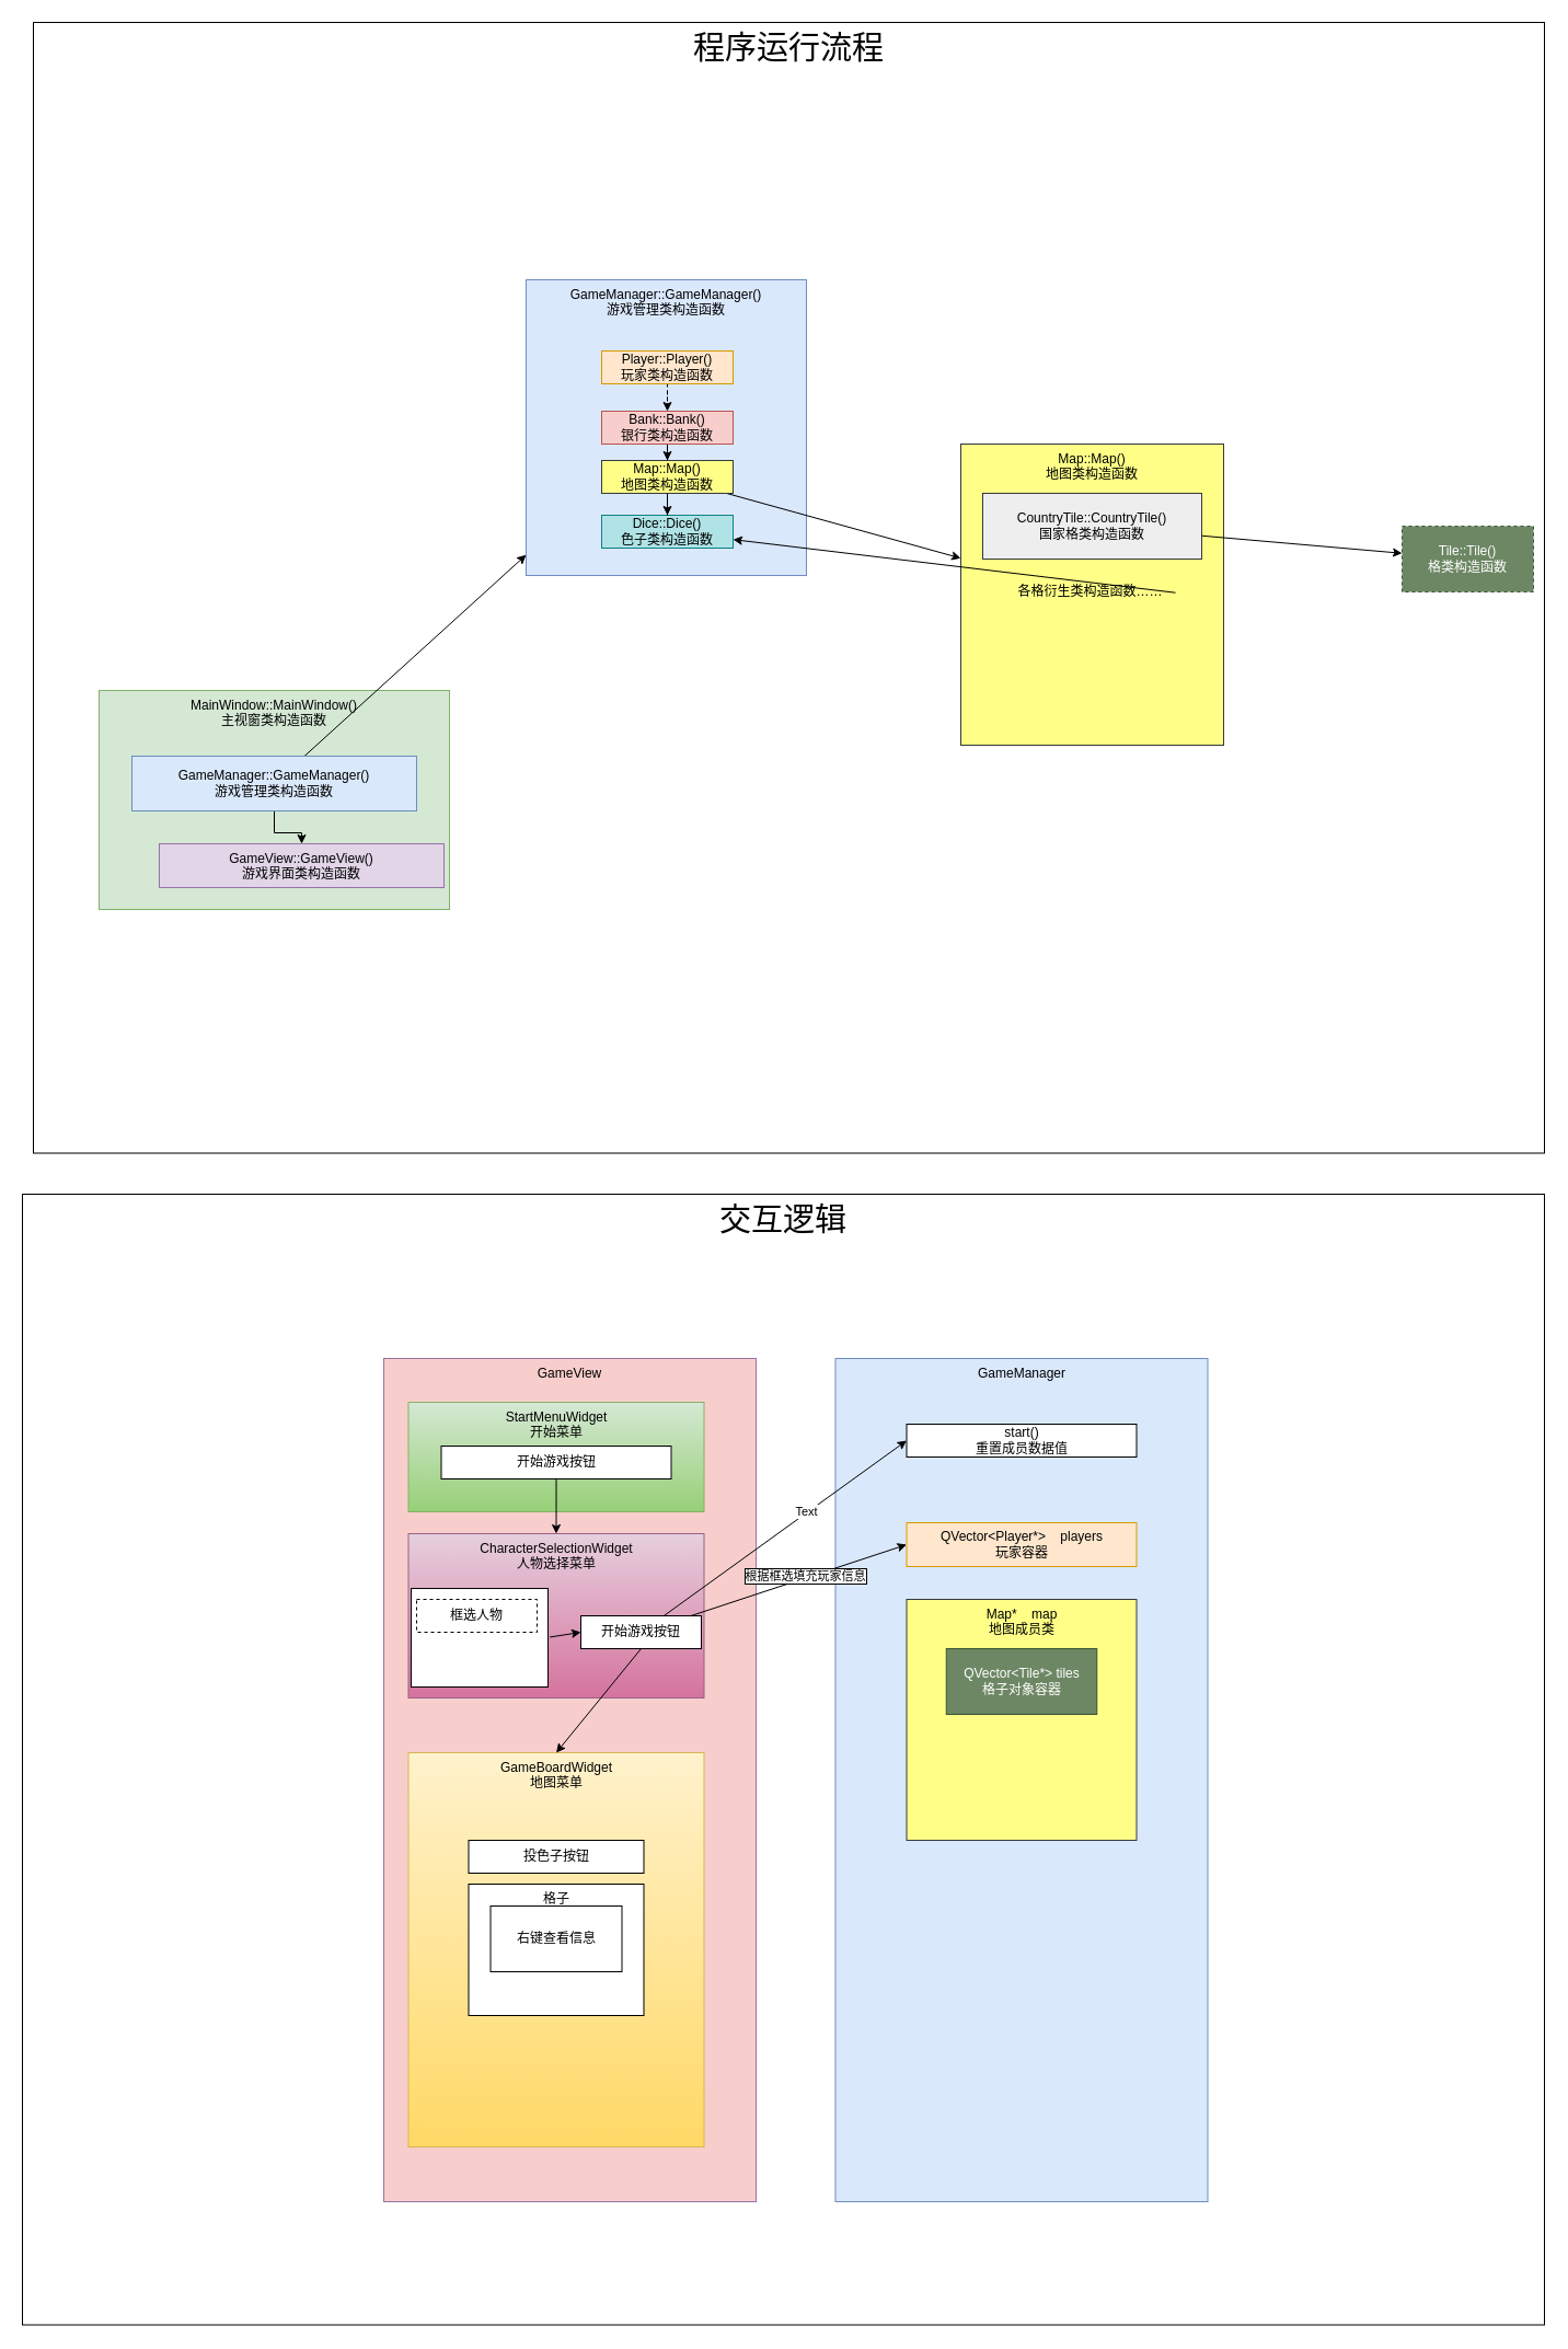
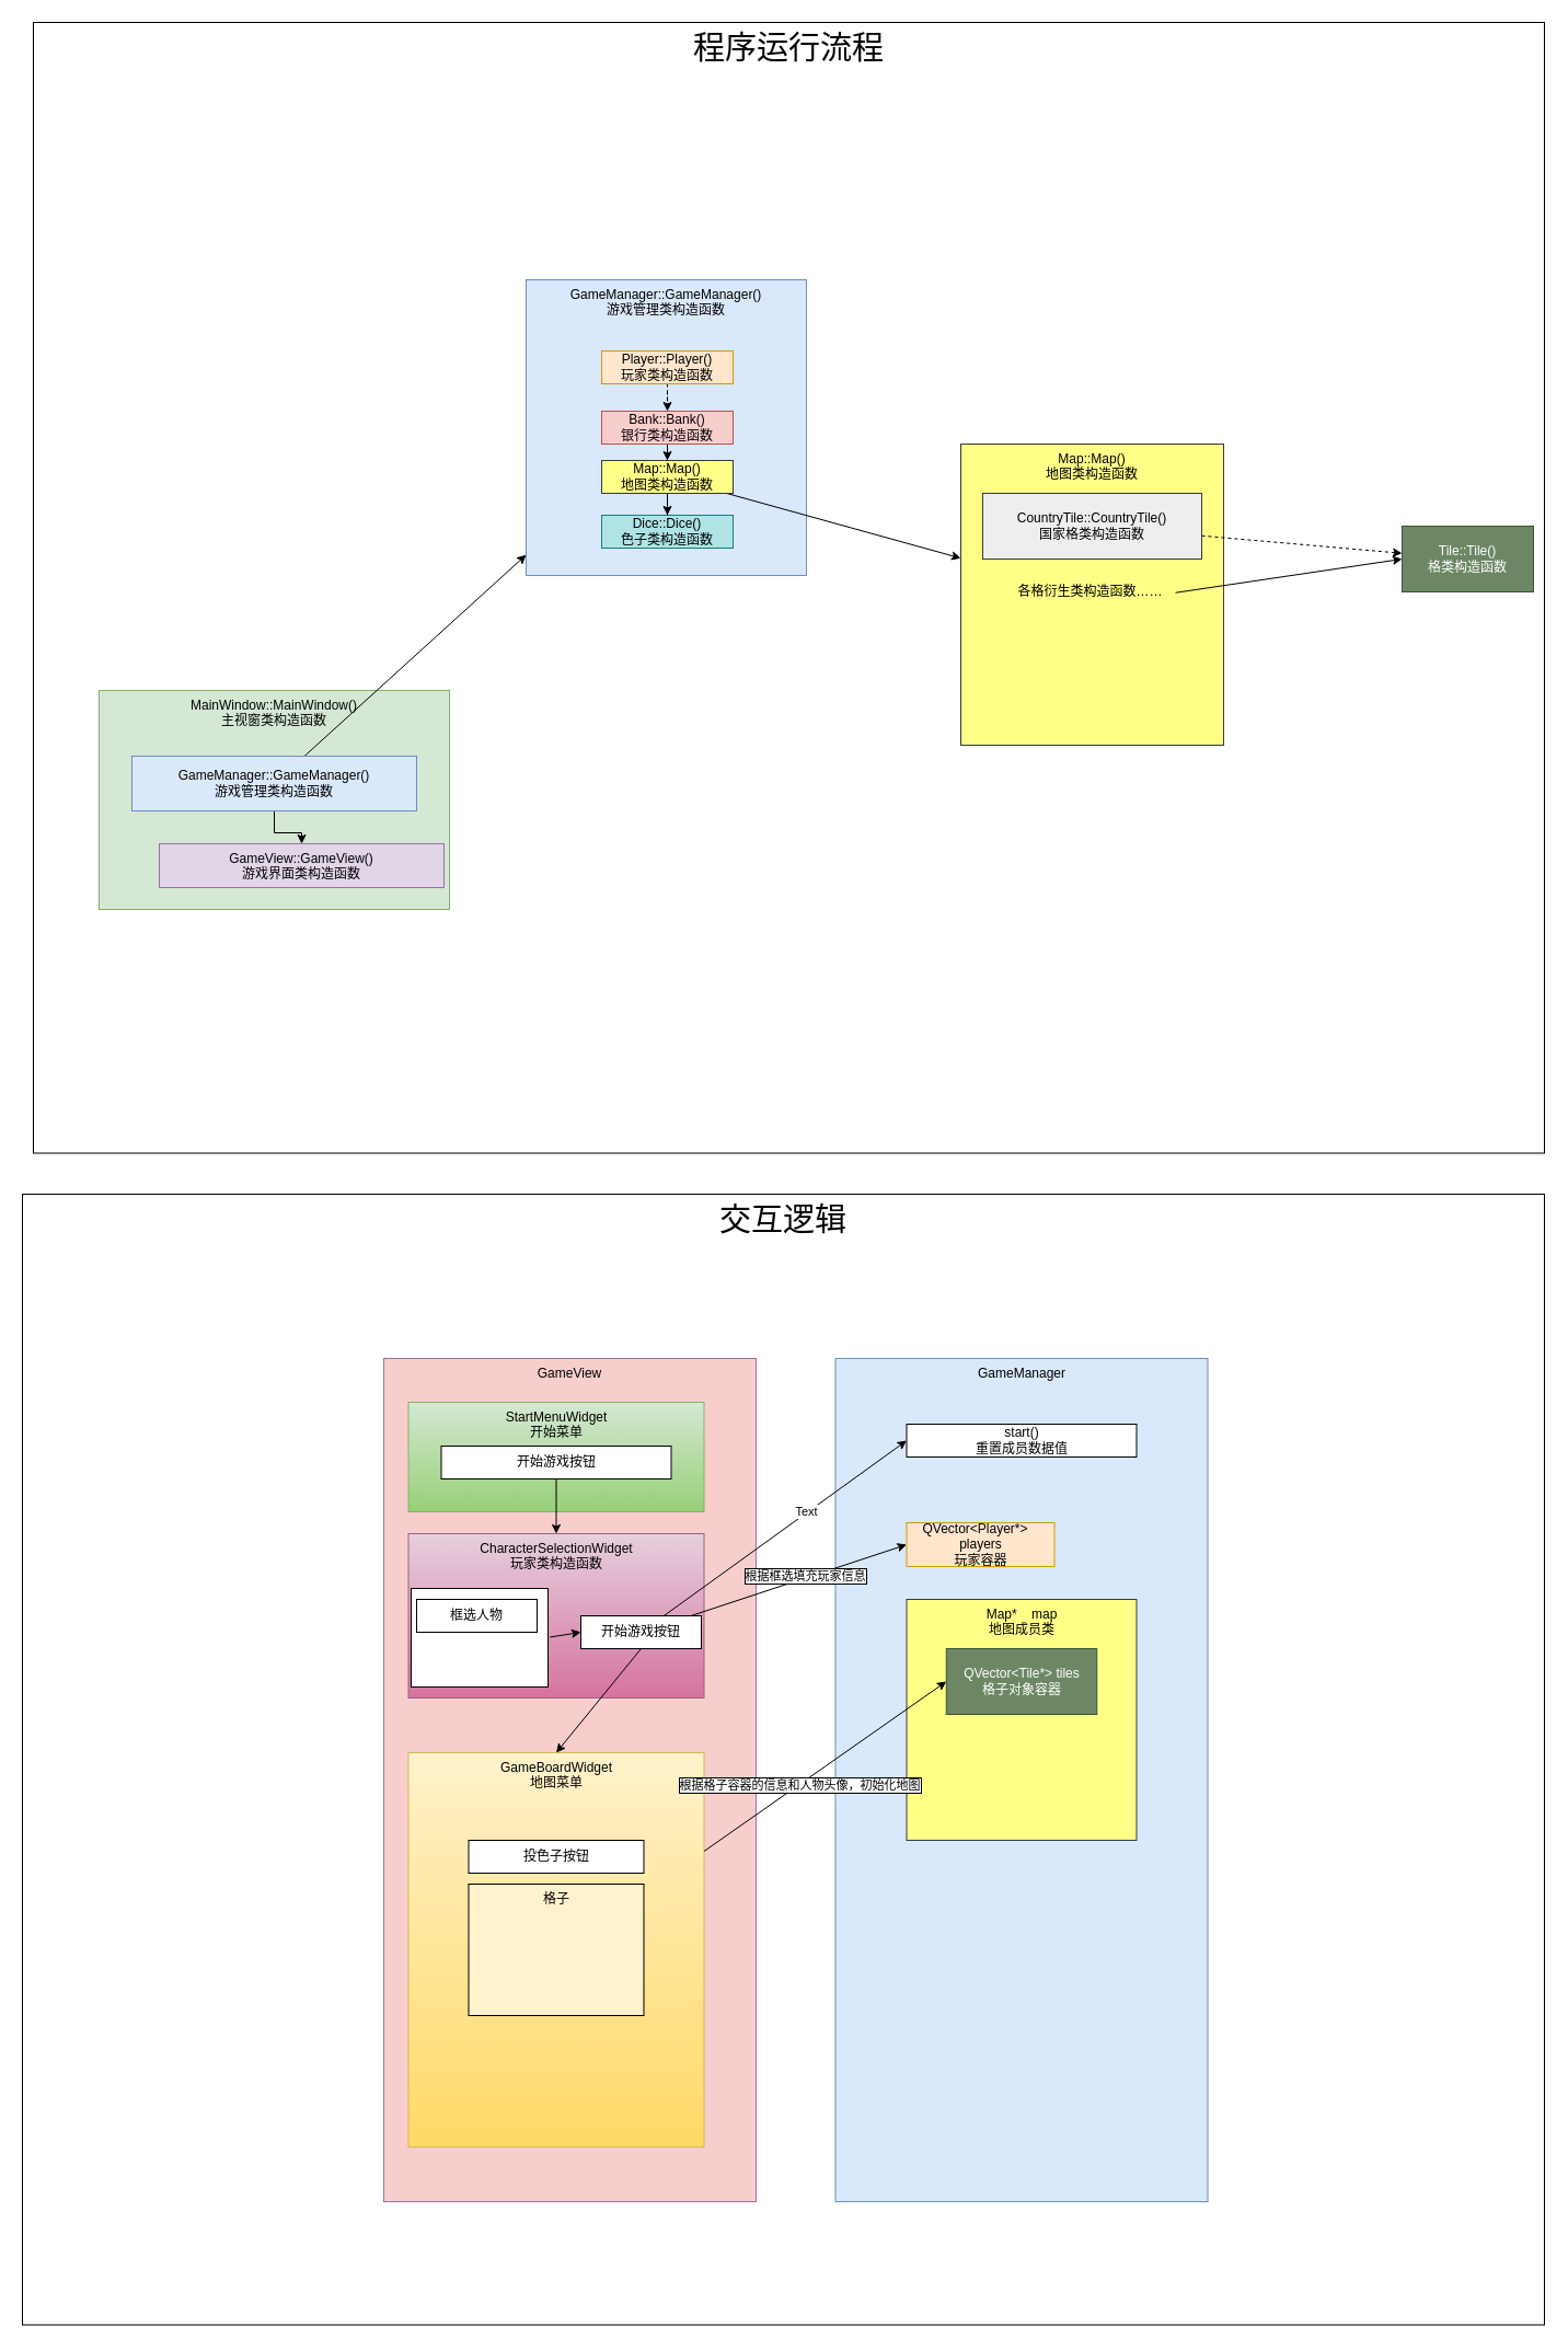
- <mxCell id="19" style="rounded=0;orthogonalLoop=1;jettySize=auto;html=1;" edge="1" parent="1" source="20" target="22"><mxGeometry relative="1" as="geometry" /></mxCell>
+ <mxCell id="19" style="rounded=0;orthogonalLoop=1;jettySize=auto;html=1;dashed=1;" edge="1" parent="1" source="20" target="22"><mxGeometry relative="1" as="geometry" /></mxCell>
- <mxCell id="22" value="Tile::Tile()&lt;div&gt;格类构造函数&lt;/div&gt;" style="rounded=0;whiteSpace=wrap;html=1;fillColor=#6d8764;fontColor=#ffffff;strokeColor=#3A5431;dashed=1;" vertex="1" parent="1"><mxGeometry x="1280" y="480" width="120" height="60" as="geometry" /></mxCell>
+ <mxCell id="22" value="Tile::Tile()&lt;div&gt;格类构造函数&lt;/div&gt;" style="rounded=0;whiteSpace=wrap;html=1;fillColor=#6d8764;fontColor=#ffffff;strokeColor=#3A5431;" vertex="1" parent="1"><mxGeometry x="1280" y="480" width="120" height="60" as="geometry" /></mxCell>
- <mxCell id="23" style="rounded=0;orthogonalLoop=1;jettySize=auto;html=1;exitX=0.988;exitY=0.524;exitDx=0;exitDy=0;exitPerimeter=0;" edge="1" parent="1" source="21" target="14"><mxGeometry relative="1" as="geometry"><mxPoint x="1107" y="499" as="sourcePoint" /><mxPoint x="1290" y="515" as="targetPoint" /></mxGeometry></mxCell>
+ <mxCell id="23" style="rounded=0;orthogonalLoop=1;jettySize=auto;html=1;exitX=0.988;exitY=0.524;exitDx=0;exitDy=0;exitPerimeter=0;entryX=0;entryY=0.5;entryDx=0;entryDy=0;" edge="1" parent="1" source="21" target="22"><mxGeometry relative="1" as="geometry"><mxPoint x="1107" y="499" as="sourcePoint" /><mxPoint x="1290" y="515" as="targetPoint" /></mxGeometry></mxCell>
- <mxCell id="42" value="QVector&amp;lt;Player*&amp;gt;&amp;nbsp; &amp;nbsp; players&lt;div&gt;玩家容器&lt;/div&gt;" style="rounded=0;whiteSpace=wrap;html=1;fillColor=#ffe6cc;strokeColor=#d79b00;" vertex="1" parent="1"><mxGeometry x="827.5" y="1390" width="210" height="40" as="geometry" /></mxCell>
+ <mxCell id="42" value="QVector&amp;lt;Player*&amp;gt;&amp;nbsp; &amp;nbsp; players&lt;div&gt;玩家容器&lt;/div&gt;" style="rounded=0;whiteSpace=wrap;html=1;fillColor=#ffe6cc;strokeColor=#d79b00;" vertex="1" parent="1"><mxGeometry x="827.5" y="1390" width="135" height="40" as="geometry" /></mxCell>
- <mxCell id="31" value="CharacterSelectionWidget&lt;div&gt;人物选择菜单&lt;/div&gt;" style="rounded=0;whiteSpace=wrap;html=1;verticalAlign=top;fillColor=#e6d0de;gradientColor=#d5739d;strokeColor=#996185;" vertex="1" parent="1"><mxGeometry x="372.5" y="1400" width="270" height="150" as="geometry" /></mxCell>
+ <mxCell id="31" value="CharacterSelectionWidget&lt;div&gt;玩家类构造函数&lt;/div&gt;" style="rounded=0;whiteSpace=wrap;html=1;verticalAlign=top;fillColor=#e6d0de;gradientColor=#d5739d;strokeColor=#996185;" vertex="1" parent="1"><mxGeometry x="372.5" y="1400" width="270" height="150" as="geometry" /></mxCell>
- <mxCell id="41" value="框选人物" style="rounded=0;whiteSpace=wrap;html=1;dashed=1;" vertex="1" parent="1"><mxGeometry x="380" y="1460" width="110" height="30" as="geometry" /></mxCell>
+ <mxCell id="41" value="框选人物" style="rounded=0;whiteSpace=wrap;html=1;" vertex="1" parent="1"><mxGeometry x="380" y="1460" width="110" height="30" as="geometry" /></mxCell>
+ <mxCell id="45" style="rounded=0;orthogonalLoop=1;jettySize=auto;html=1;exitX=1;exitY=0.25;exitDx=0;exitDy=0;entryX=0;entryY=0.5;entryDx=0;entryDy=0;endArrow=classic;endFill=1;" edge="1" parent="1" source="32" target="44"><mxGeometry relative="1" as="geometry" /></mxCell>
+ <mxCell id="46" value="根据格子容器的信息和人物头像，初始化地图" style="edgeLabel;html=1;align=center;verticalAlign=middle;resizable=0;points=[];labelBorderColor=default;" vertex="1" connectable="0" parent="45"><mxGeometry x="-0.345" relative="1" as="geometry"><mxPoint x="15" y="-10" as="offset" /></mxGeometry></mxCell>
- <mxCell id="48" value="格子" style="rounded=0;whiteSpace=wrap;html=1;verticalAlign=top;" vertex="1" parent="1"><mxGeometry x="427.5" y="1720" width="160" height="120" as="geometry" /></mxCell>
+ <mxCell id="48" value="格子" style="rounded=0;whiteSpace=wrap;html=1;verticalAlign=top;fillColor=#fff2cc;" vertex="1" parent="1"><mxGeometry x="427.5" y="1720" width="160" height="120" as="geometry" /></mxCell>
- <mxCell id="49" value="右键查看信息" style="rounded=0;whiteSpace=wrap;html=1;" vertex="1" parent="1"><mxGeometry x="447.5" y="1740" width="120" height="60" as="geometry" /></mxCell>
